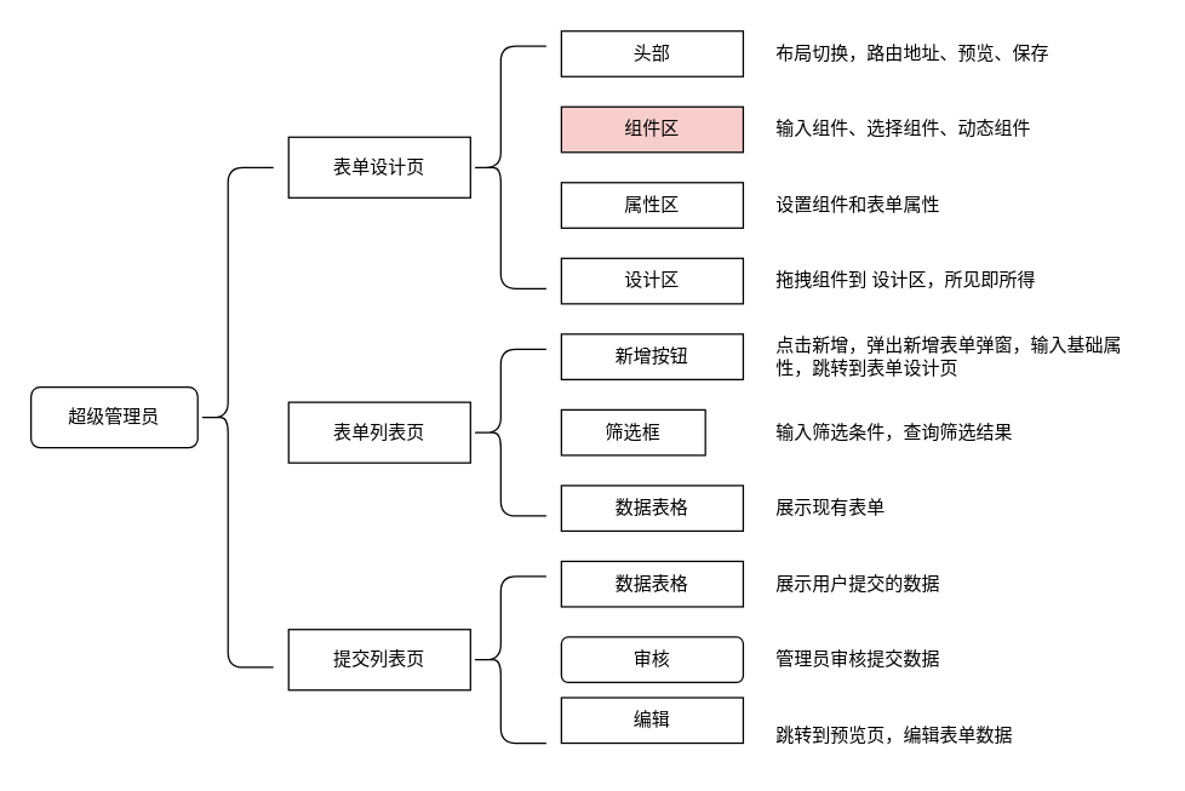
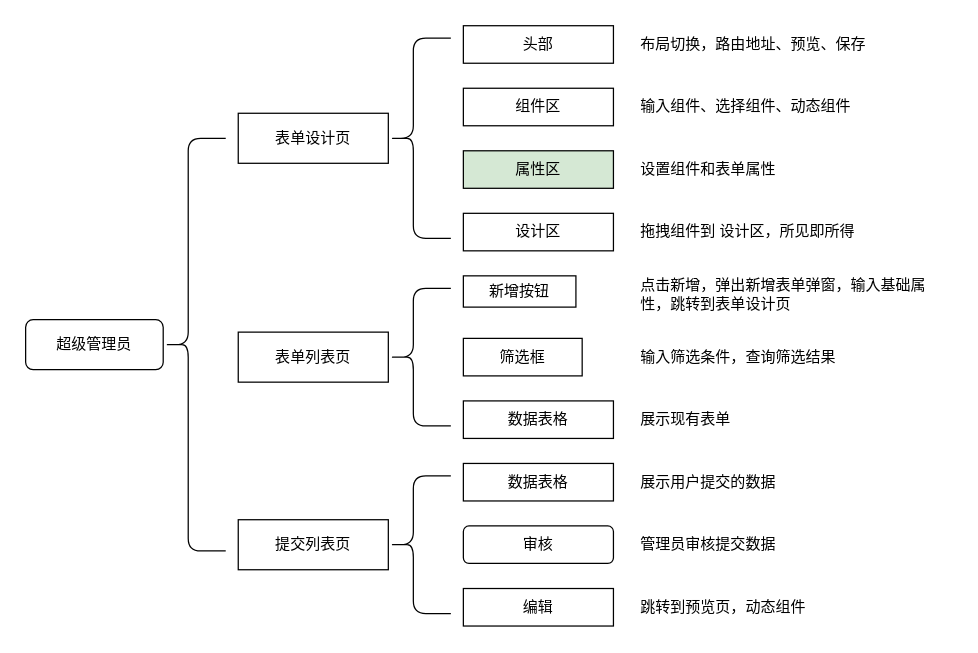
- <mxCell id="7" value="组件区" style="rounded=0;whiteSpace=wrap;html=1;sketch=0;fillColor=#f8cecc;" vertex="1" parent="1"><mxGeometry x="370" y="70" width="120" height="30" as="geometry" /></mxCell>
+ <mxCell id="7" value="组件区" style="rounded=0;whiteSpace=wrap;html=1;sketch=0;" vertex="1" parent="1"><mxGeometry x="370" y="70" width="120" height="30" as="geometry" /></mxCell>
- <mxCell id="8" value="属性区" style="rounded=0;whiteSpace=wrap;html=1;sketch=0;" vertex="1" parent="1"><mxGeometry x="370" y="120" width="120" height="30" as="geometry" /></mxCell>
+ <mxCell id="8" value="属性区" style="rounded=0;whiteSpace=wrap;html=1;sketch=0;fillColor=#d5e8d4;" vertex="1" parent="1"><mxGeometry x="370" y="120" width="120" height="30" as="geometry" /></mxCell>
- <mxCell id="16" value="新增按钮" style="rounded=0;whiteSpace=wrap;html=1;sketch=0;" vertex="1" parent="1"><mxGeometry x="370" y="220" width="120" height="30" as="geometry" /></mxCell>
+ <mxCell id="16" value="新增按钮" style="rounded=0;whiteSpace=wrap;html=1;sketch=0;" vertex="1" parent="1"><mxGeometry x="370" y="220" width="90" height="25" as="geometry" /></mxCell>
- <mxCell id="26" value="编辑" style="rounded=0;whiteSpace=wrap;html=1;sketch=0;" vertex="1" parent="1"><mxGeometry x="370" y="460" width="120" height="30" as="geometry" /></mxCell>
+ <mxCell id="26" value="编辑" style="rounded=0;whiteSpace=wrap;html=1;sketch=0;" vertex="1" parent="1"><mxGeometry x="370" y="470" width="120" height="30" as="geometry" /></mxCell>
- <mxCell id="29" value="跳转到预览页，编辑表单数据" style="text;html=1;strokeColor=none;fillColor=none;align=left;verticalAlign=middle;whiteSpace=wrap;rounded=0;sketch=0;" vertex="1" parent="1"><mxGeometry x="510" y="470" width="250" height="30" as="geometry" /></mxCell>
+ <mxCell id="29" value="跳转到预览页，动态组件" style="text;html=1;strokeColor=none;fillColor=none;align=left;verticalAlign=middle;whiteSpace=wrap;rounded=0;sketch=0;" vertex="1" parent="1"><mxGeometry x="510" y="470" width="250" height="30" as="geometry" /></mxCell>
